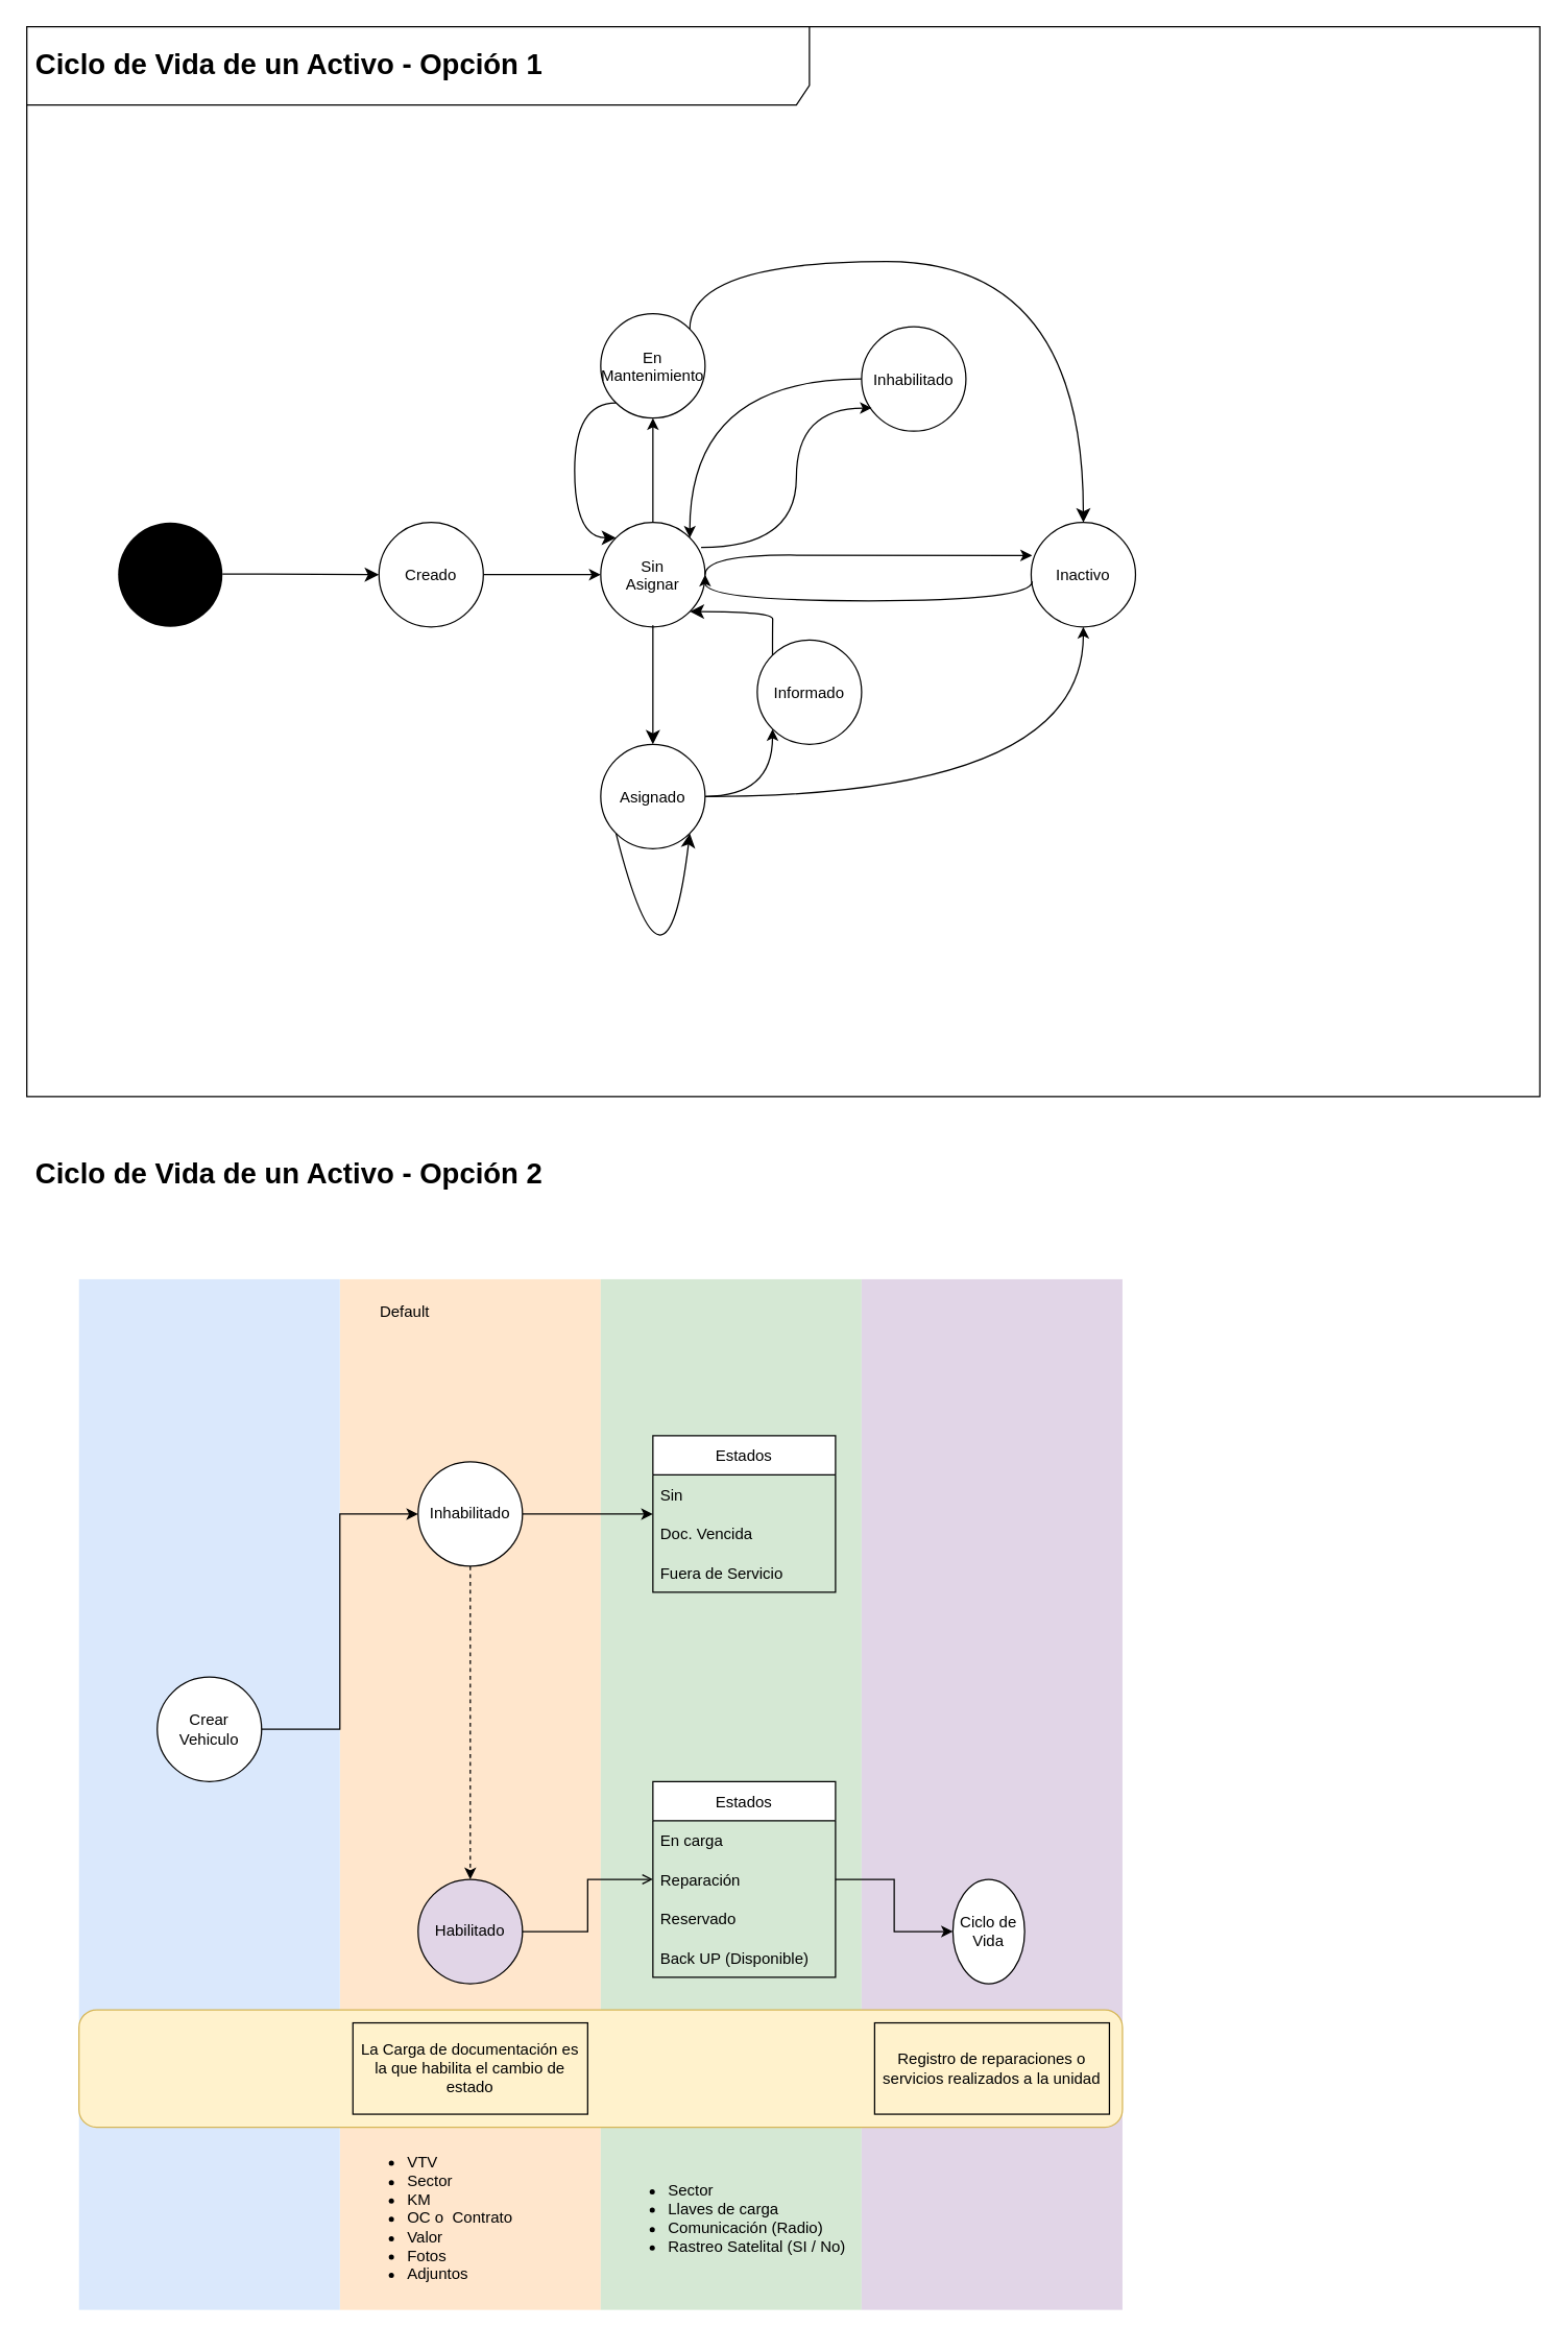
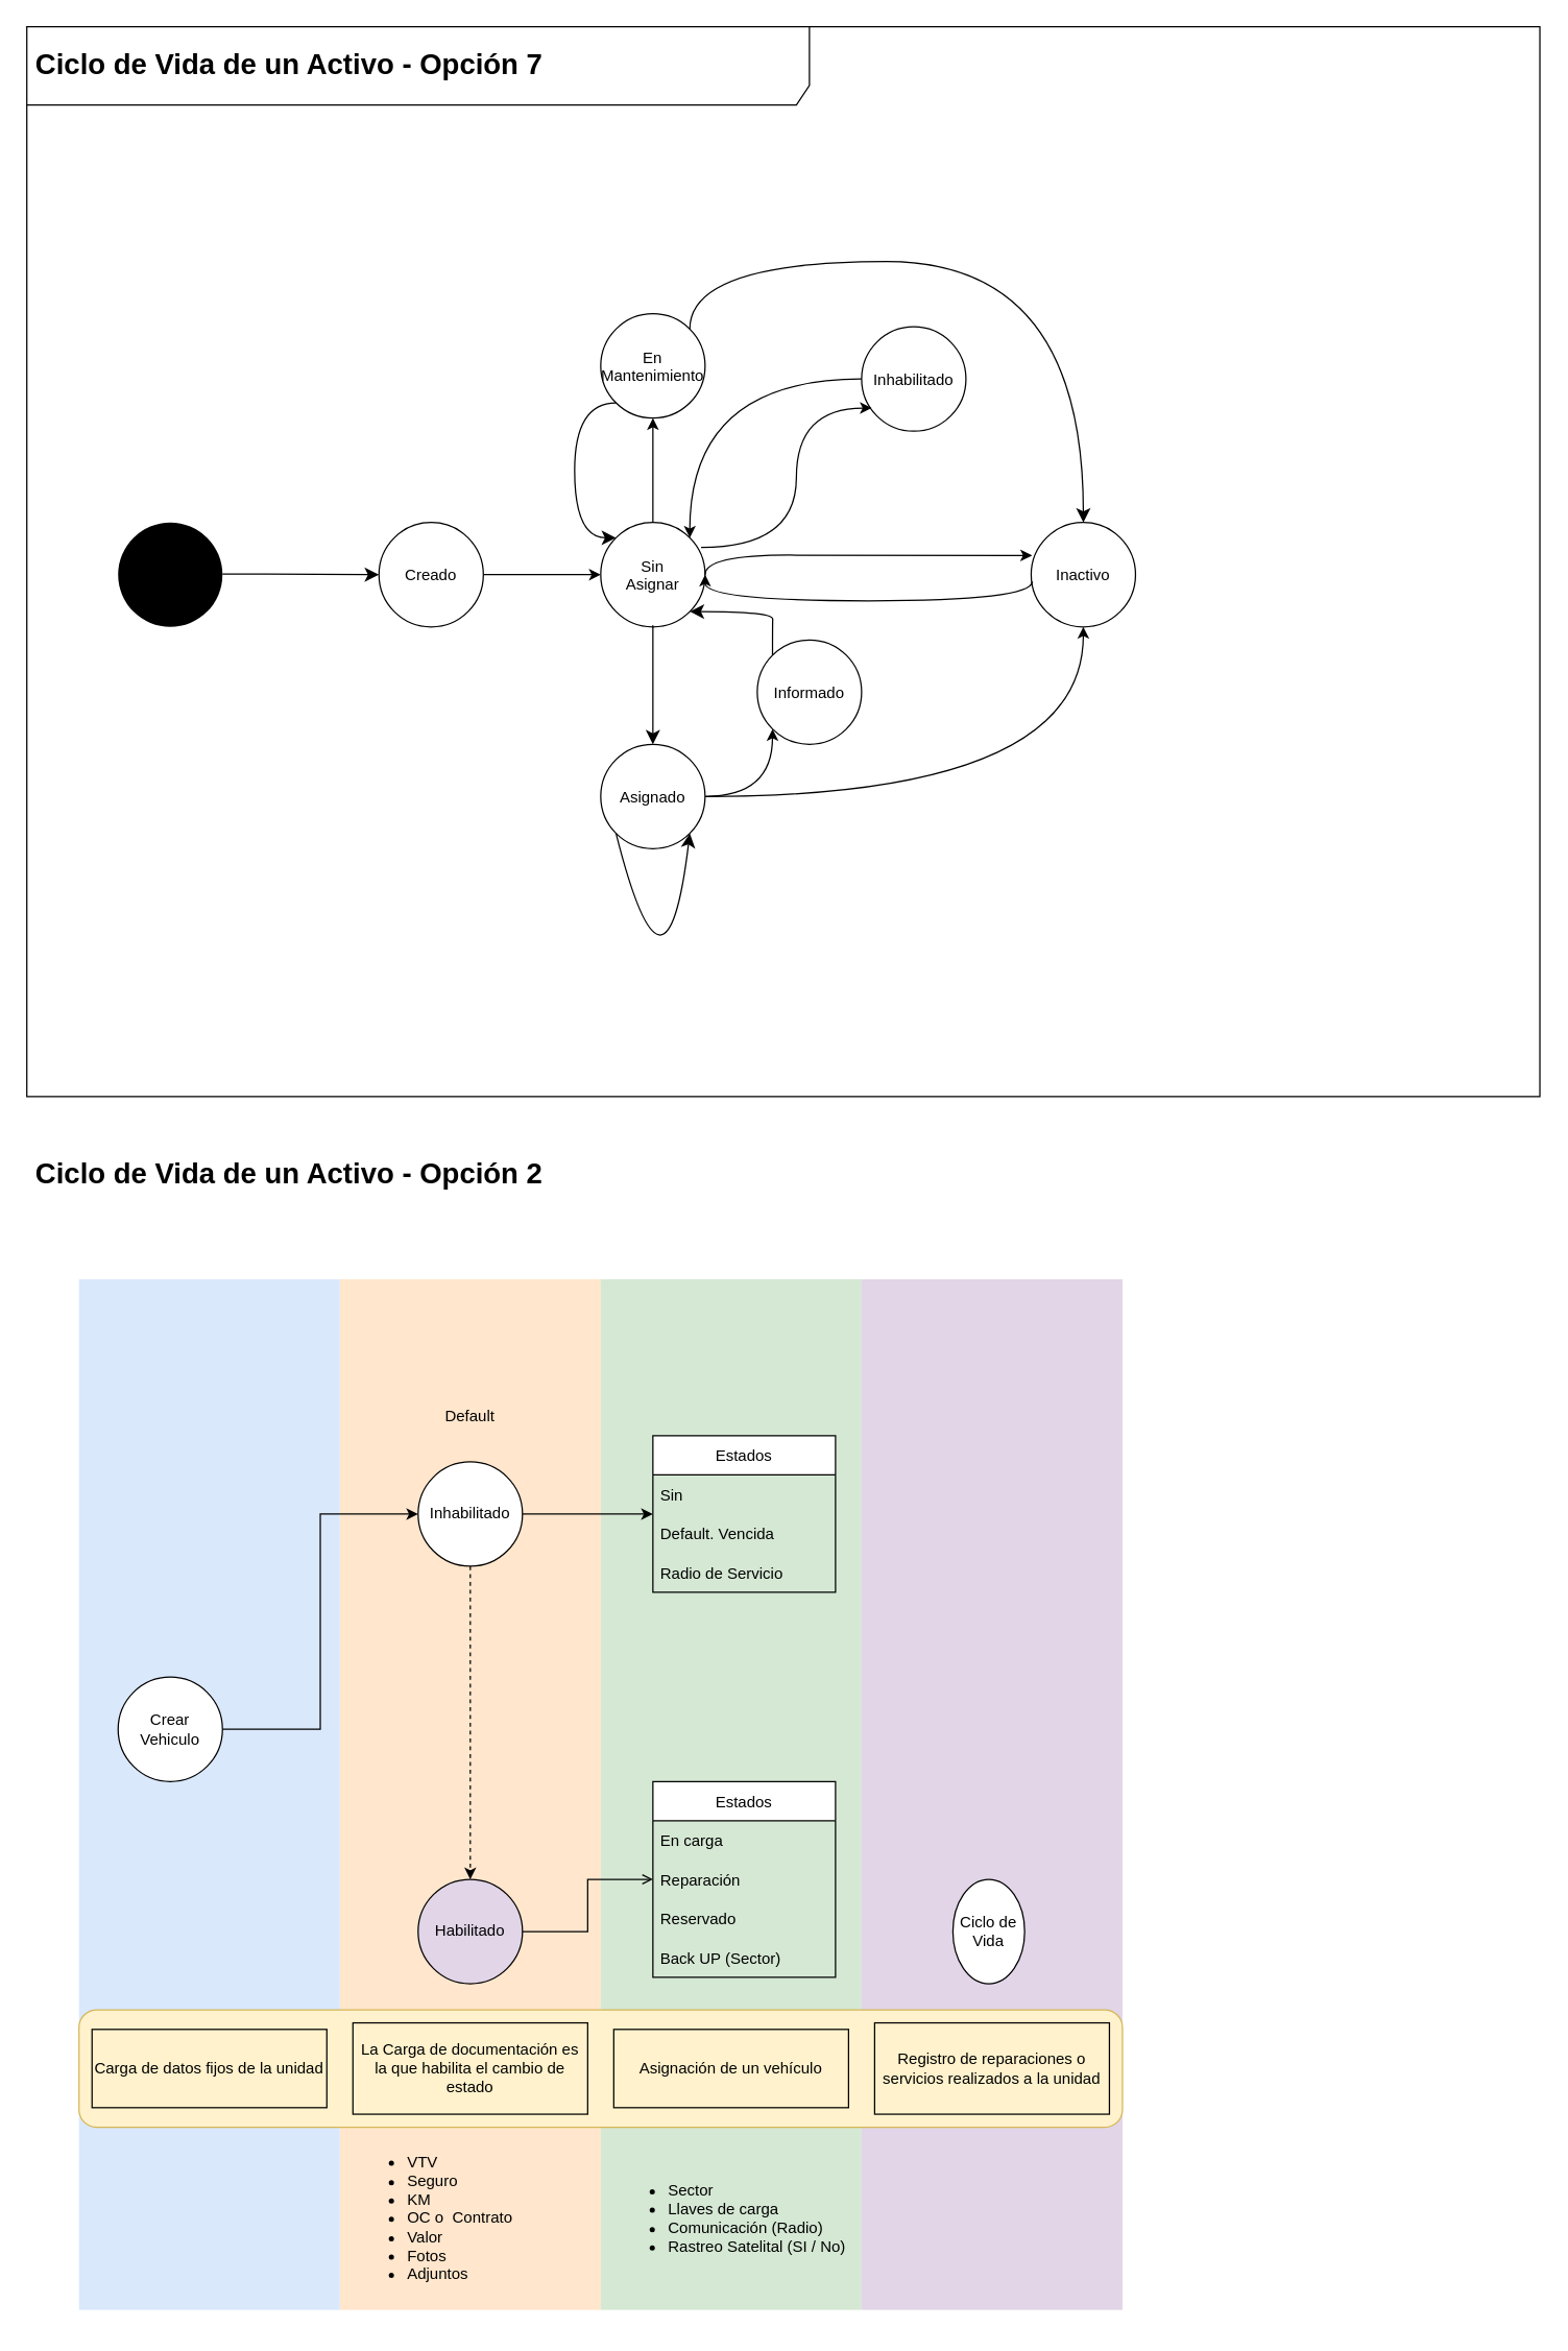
- <mxCell id="27" value="&lt;font style=&quot;font-size: 22px&quot;&gt;&lt;b&gt;Ciclo de Vida de un Activo - Opción 1&lt;/b&gt;&lt;/font&gt;" style="shape=umlFrame;whiteSpace=wrap;html=1;width=600;height=60;boundedLbl=1;verticalAlign=middle;align=left;spacingLeft=5;" parent="1" vertex="1"><mxGeometry width="1160" height="820" as="geometry" x="20" y="20" /></mxCell>
+ <mxCell id="27" value="&lt;font style=&quot;font-size: 22px&quot;&gt;&lt;b&gt;Ciclo de Vida de un Activo - Opción 7&lt;/b&gt;&lt;/font&gt;" style="shape=umlFrame;whiteSpace=wrap;html=1;width=600;height=60;boundedLbl=1;verticalAlign=middle;align=left;spacingLeft=5;" parent="1" vertex="1"><mxGeometry width="1160" height="820" as="geometry" x="20" y="20" /></mxCell>
- <mxCell id="46" value="Default" style="text;html=1;strokeColor=none;fillColor=none;align=center;verticalAlign=middle;whiteSpace=wrap;rounded=0;" vertex="1" parent="1"><mxGeometry x="280" y="990" width="60" height="30" as="geometry" /></mxCell>
+ <mxCell id="46" value="Default" style="text;html=1;strokeColor=none;fillColor=none;align=center;verticalAlign=middle;whiteSpace=wrap;rounded=0;" vertex="1" parent="1"><mxGeometry x="330" y="1070" width="60" height="30" as="geometry" /></mxCell>
- <mxCell id="44" value="Doc. Vencida" style="text;strokeColor=none;fillColor=none;align=left;verticalAlign=middle;spacingLeft=4;spacingRight=4;overflow=hidden;points=[[0,0.5],[1,0.5]];portConstraint=eastwest;rotatable=0;" vertex="1" parent="42"><mxGeometry y="60" width="140" height="30" as="geometry" /></mxCell>
+ <mxCell id="44" value="Default. Vencida" style="text;strokeColor=none;fillColor=none;align=left;verticalAlign=middle;spacingLeft=4;spacingRight=4;overflow=hidden;points=[[0,0.5],[1,0.5]];portConstraint=eastwest;rotatable=0;" vertex="1" parent="42"><mxGeometry y="60" width="140" height="30" as="geometry" /></mxCell>
- <mxCell id="45" value="Fuera de Servicio" style="text;strokeColor=none;fillColor=none;align=left;verticalAlign=middle;spacingLeft=4;spacingRight=4;overflow=hidden;points=[[0,0.5],[1,0.5]];portConstraint=eastwest;rotatable=0;" vertex="1" parent="42"><mxGeometry y="90" width="140" height="30" as="geometry" /></mxCell>
+ <mxCell id="45" value="Radio de Servicio" style="text;strokeColor=none;fillColor=none;align=left;verticalAlign=middle;spacingLeft=4;spacingRight=4;overflow=hidden;points=[[0,0.5],[1,0.5]];portConstraint=eastwest;rotatable=0;" vertex="1" parent="42"><mxGeometry y="90" width="140" height="30" as="geometry" /></mxCell>
- <mxCell id="29" value="Crear Vehiculo" style="ellipse;whiteSpace=wrap;html=1;aspect=fixed;" vertex="1" parent="1"><mxGeometry x="120" y="1285" width="80" height="80" as="geometry" /></mxCell>
+ <mxCell id="29" value="Crear Vehiculo" style="ellipse;whiteSpace=wrap;html=1;aspect=fixed;" vertex="1" parent="1"><mxGeometry x="90" y="1285" width="80" height="80" as="geometry" /></mxCell>
- <mxCell id="55" style="edgeStyle=orthogonalEdgeStyle;rounded=0;orthogonalLoop=1;jettySize=auto;html=1;exitX=1;exitY=0.5;exitDx=0;exitDy=0;" edge="1" parent="1" source="39" target="53"><mxGeometry relative="1" as="geometry" /></mxCell>
- <mxCell id="41" value="Back UP (Disponible)" style="text;strokeColor=none;fillColor=none;align=left;verticalAlign=middle;spacingLeft=4;spacingRight=4;overflow=hidden;points=[[0,0.5],[1,0.5]];portConstraint=eastwest;rotatable=0;" vertex="1" parent="37"><mxGeometry y="120" width="140" height="30" as="geometry" /></mxCell>
+ <mxCell id="41" value="Back UP (Sector)" style="text;strokeColor=none;fillColor=none;align=left;verticalAlign=middle;spacingLeft=4;spacingRight=4;overflow=hidden;points=[[0,0.5],[1,0.5]];portConstraint=eastwest;rotatable=0;" vertex="1" parent="37"><mxGeometry y="120" width="140" height="30" as="geometry" /></mxCell>
+ <mxCell id="49" value="Carga de datos fijos de la unidad" style="text;html=1;strokeColor=default;fillColor=none;align=center;verticalAlign=middle;whiteSpace=wrap;rounded=0;" vertex="1" parent="1"><mxGeometry x="70" y="1555" width="180" height="60" as="geometry" /></mxCell>
+ <mxCell id="51" value="Asignación de un vehículo" style="text;html=1;strokeColor=default;fillColor=none;align=center;verticalAlign=middle;whiteSpace=wrap;rounded=0;" vertex="1" parent="1"><mxGeometry x="470" y="1555" width="180" height="60" as="geometry" /></mxCell>
- <mxCell id="50" value="&lt;ul&gt;&lt;li&gt;VTV&lt;/li&gt;&lt;li&gt;&lt;span&gt;Sector&lt;/span&gt;&lt;/li&gt;&lt;li&gt;KM&lt;/li&gt;&lt;li&gt;OC o&amp;nbsp; Contrato&lt;/li&gt;&lt;li&gt;Valor&lt;/li&gt;&lt;li&gt;Fotos&lt;/li&gt;&lt;li&gt;Adjuntos&lt;/li&gt;&lt;/ul&gt;" style="text;html=1;strokeColor=none;fillColor=none;align=left;verticalAlign=middle;whiteSpace=wrap;rounded=0;" vertex="1" parent="1"><mxGeometry x="270" y="1640" width="180" height="120" as="geometry" /></mxCell>
+ <mxCell id="50" value="&lt;ul&gt;&lt;li&gt;VTV&lt;/li&gt;&lt;li&gt;&lt;span&gt;Seguro&lt;/span&gt;&lt;/li&gt;&lt;li&gt;KM&lt;/li&gt;&lt;li&gt;OC o&amp;nbsp; Contrato&lt;/li&gt;&lt;li&gt;Valor&lt;/li&gt;&lt;li&gt;Fotos&lt;/li&gt;&lt;li&gt;Adjuntos&lt;/li&gt;&lt;/ul&gt;" style="text;html=1;strokeColor=none;fillColor=none;align=left;verticalAlign=middle;whiteSpace=wrap;rounded=0;" vertex="1" parent="1"><mxGeometry x="270" y="1640" width="180" height="120" as="geometry" /></mxCell>
